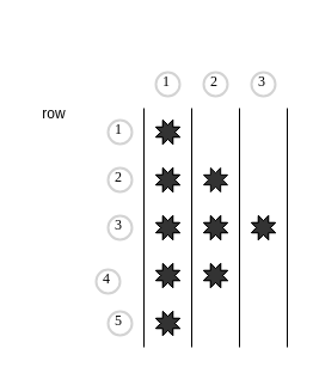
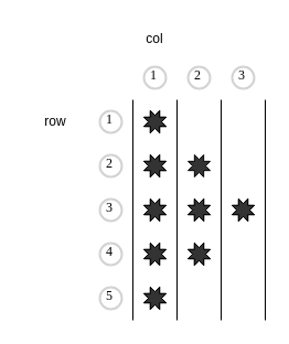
+ <mxCell id="32" value="col" style="text;html=1;strokeColor=none;fillColor=none;align=center;verticalAlign=middle;whiteSpace=wrap;rounded=0;" vertex="1" parent="1"><mxGeometry x="110" y="20" width="60" height="30" as="geometry" /></mxCell>
- <mxCell id="28" value="row&lt;br&gt;" style="text;html=1;strokeColor=none;fillColor=none;align=center;verticalAlign=middle;whiteSpace=wrap;rounded=0;" vertex="1" parent="1"><mxGeometry x="15" y="80" width="60" height="30" as="geometry" /></mxCell>
+ <mxCell id="28" value="row&lt;br&gt;" style="text;html=1;strokeColor=none;fillColor=none;align=center;verticalAlign=middle;whiteSpace=wrap;rounded=0;" vertex="1" parent="1"><mxGeometry x="20" y="95" width="60" height="30" as="geometry" /></mxCell>
- <mxCell id="26" value="4" style="ellipse;whiteSpace=wrap;html=1;aspect=fixed;strokeWidth=2;fontFamily=Tahoma;spacingBottom=4;spacingRight=2;strokeColor=#d3d3d3;" vertex="1" parent="1"><mxGeometry x="80" y="225" width="20" height="20" as="geometry" /></mxCell>
+ <mxCell id="26" value="4" style="ellipse;whiteSpace=wrap;html=1;aspect=fixed;strokeWidth=2;fontFamily=Tahoma;spacingBottom=4;spacingRight=2;strokeColor=#d3d3d3;" vertex="1" parent="1"><mxGeometry x="90" y="220" width="20" height="20" as="geometry" /></mxCell>
